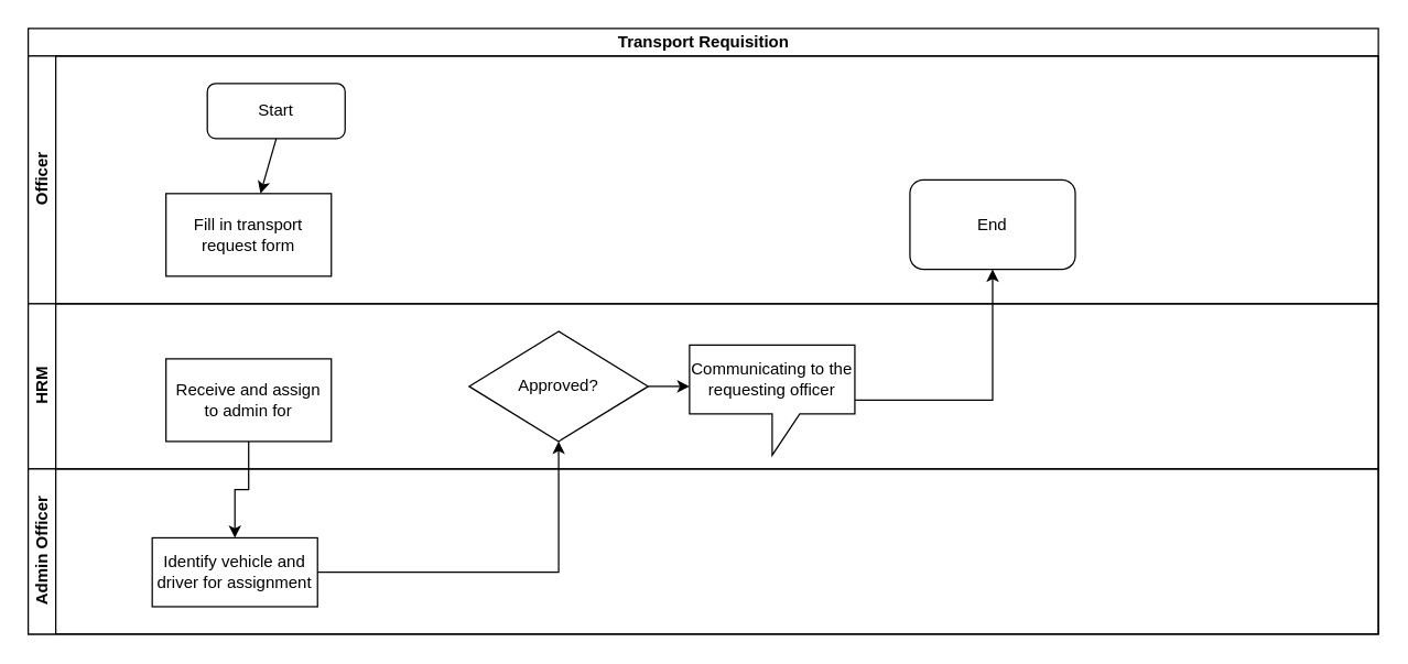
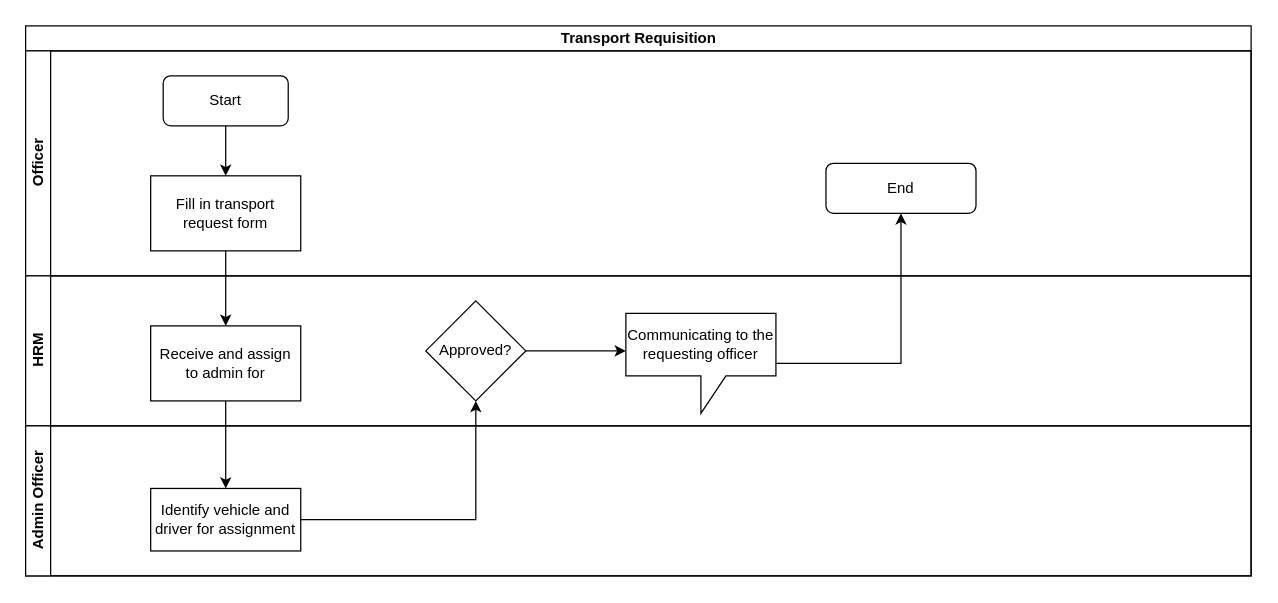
- <mxCell id="4" value="Start" style="rounded=1;whiteSpace=wrap;html=1;" vertex="1" parent="3"><mxGeometry x="130" y="20" width="100" height="40" as="geometry" /></mxCell>
+ <mxCell id="4" value="Start" style="rounded=1;whiteSpace=wrap;html=1;" vertex="1" parent="3"><mxGeometry x="110" y="20" width="100" height="40" as="geometry" /></mxCell>
- <mxCell id="5" value="End" style="rounded=1;whiteSpace=wrap;html=1;" vertex="1" parent="3"><mxGeometry x="640" y="90" width="120" height="65" as="geometry" /></mxCell>
+ <mxCell id="5" value="End" style="rounded=1;whiteSpace=wrap;html=1;" vertex="1" parent="3"><mxGeometry x="640" y="90" width="120" height="40" as="geometry" /></mxCell>
+ <mxCell id="15" value="" style="edgeStyle=orthogonalEdgeStyle;rounded=0;orthogonalLoop=1;jettySize=auto;html=1;" edge="1" parent="2" source="6" target="10"><mxGeometry relative="1" as="geometry" /></mxCell>
- <mxCell id="9" value="Approved?" style="rhombus;whiteSpace=wrap;html=1;rounded=0;" vertex="1" parent="8"><mxGeometry x="320" y="20" width="130" height="80" as="geometry" /></mxCell>
+ <mxCell id="9" value="Approved?" style="rhombus;whiteSpace=wrap;html=1;rounded=0;" vertex="1" parent="8"><mxGeometry x="320" y="20" width="80" height="80" as="geometry" /></mxCell>
- <mxCell id="14" value="Identify vehicle and driver for assignment" style="whiteSpace=wrap;html=1;rounded=0;" vertex="1" parent="13"><mxGeometry x="90" y="50" width="120" height="50" as="geometry" /></mxCell>
+ <mxCell id="14" value="Identify vehicle and driver for assignment" style="whiteSpace=wrap;html=1;rounded=0;" vertex="1" parent="13"><mxGeometry x="100" y="50" width="120" height="50" as="geometry" /></mxCell>
